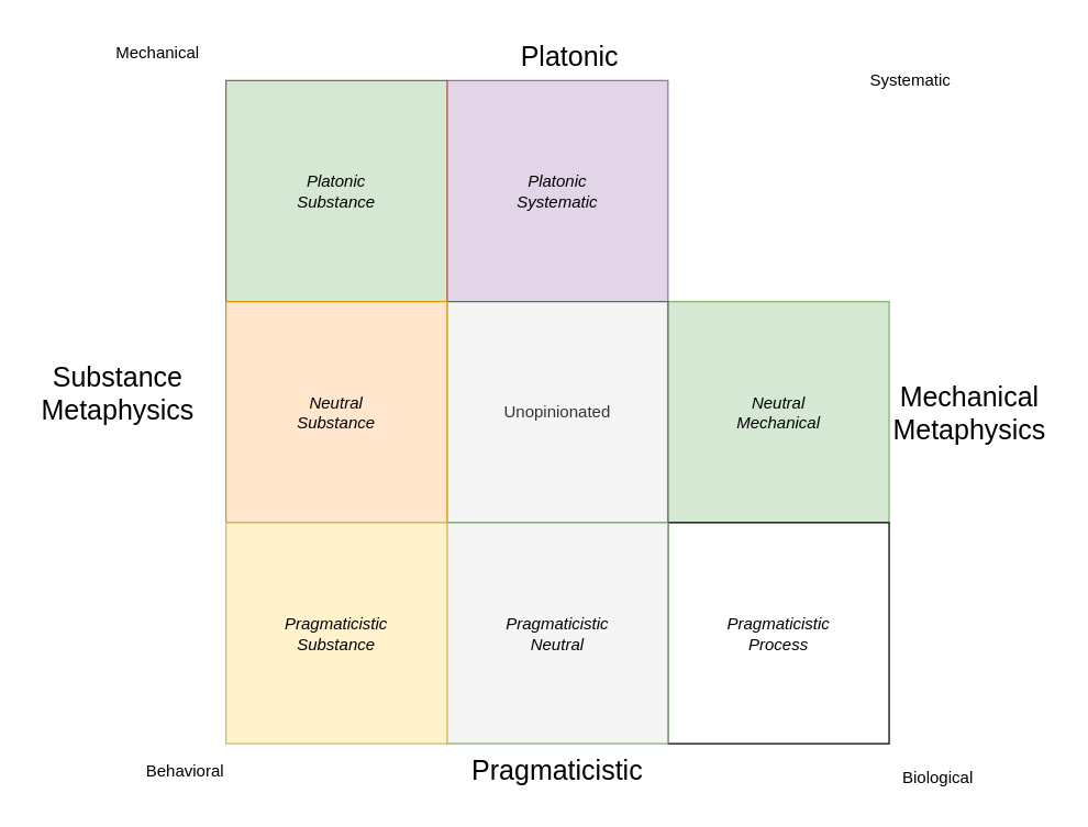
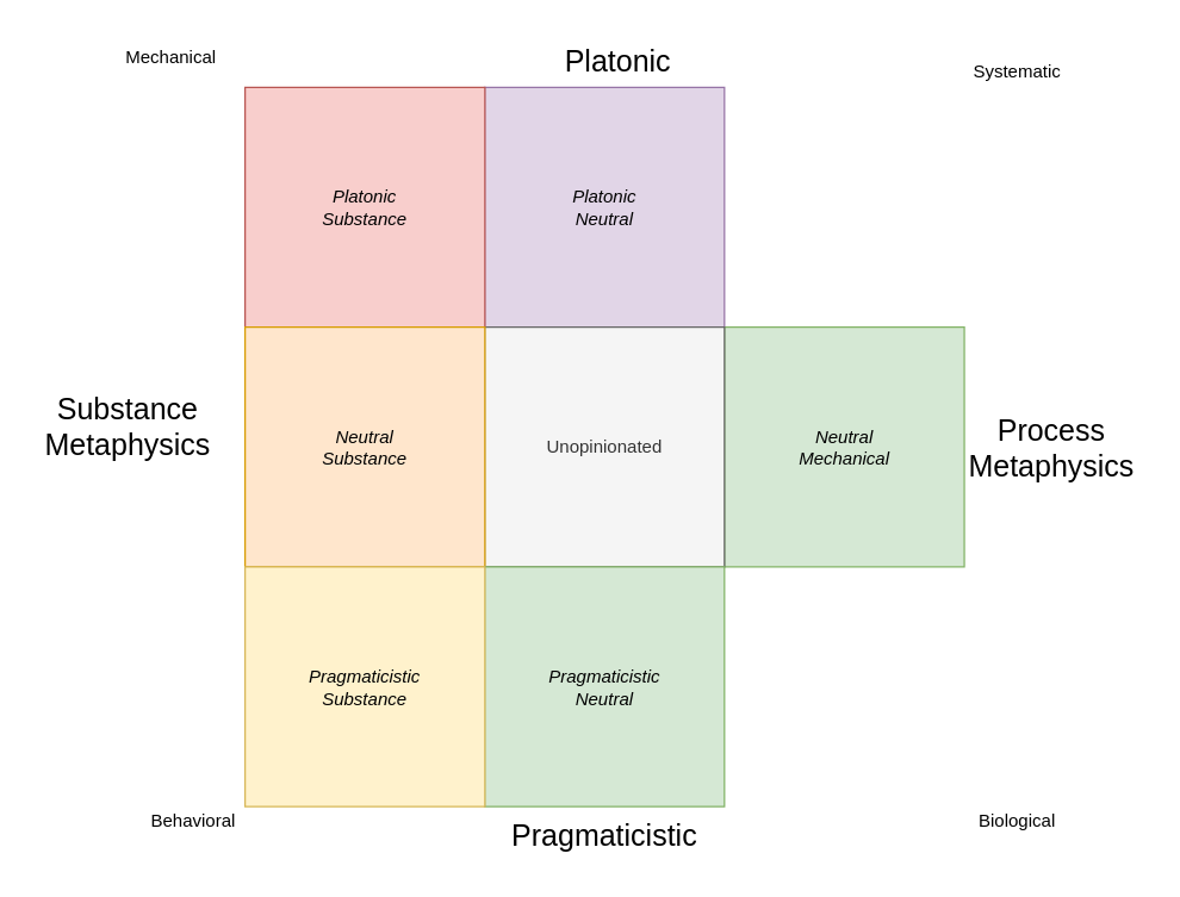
- <mxCell id="15" value="Systematic" style="text;html=1;align=center;verticalAlign=middle;resizable=0;points=[];autosize=1;" parent="1" vertex="1"><mxGeometry x="626.75" y="48" width="70" height="20" as="geometry" /></mxCell>
+ <mxCell id="15" value="Systematic" style="text;html=1;align=center;verticalAlign=middle;resizable=0;points=[];autosize=1;" parent="1" vertex="1"><mxGeometry x="646.75" y="38" width="70" height="20" as="geometry" /></mxCell>
- <mxCell id="3" value="Platonic&lt;br&gt;Substance" style="whiteSpace=wrap;html=1;aspect=fixed;fillColor=#d5e8d4;strokeColor=#b85450;fontStyle=2;" parent="1" vertex="1"><mxGeometry x="164" y="58" width="161" height="161" as="geometry" /></mxCell>
+ <mxCell id="3" value="Platonic&lt;br&gt;Substance" style="whiteSpace=wrap;html=1;aspect=fixed;fillColor=#f8cecc;strokeColor=#b85450;fontStyle=2" parent="1" vertex="1"><mxGeometry x="164" y="58" width="161" height="161" as="geometry" /></mxCell>
- <mxCell id="2" value="Platonic&lt;br&gt;Systematic" style="whiteSpace=wrap;html=1;aspect=fixed;fillColor=#e1d5e7;strokeColor=#9673a6;labelPosition=center;verticalLabelPosition=middle;align=center;verticalAlign=middle;fontStyle=2" parent="1" vertex="1"><mxGeometry x="324.75" y="58" width="161" height="161" as="geometry" /></mxCell>
+ <mxCell id="2" value="Platonic&lt;br&gt;Neutral" style="whiteSpace=wrap;html=1;aspect=fixed;fillColor=#e1d5e7;strokeColor=#9673a6;labelPosition=center;verticalLabelPosition=middle;align=center;verticalAlign=middle;fontStyle=2" parent="1" vertex="1"><mxGeometry x="324.75" y="58" width="161" height="161" as="geometry" /></mxCell>
- <mxCell id="12" value="Mechanical&lt;br&gt;Metaphysics" style="text;html=1;align=center;verticalAlign=middle;resizable=0;points=[];autosize=1;fontSize=20;" parent="1" vertex="1"><mxGeometry x="640" y="270" width="130" height="60" as="geometry" /></mxCell>
+ <mxCell id="12" value="Process&lt;br&gt;Metaphysics" style="text;html=1;align=center;verticalAlign=middle;resizable=0;points=[];autosize=1;fontSize=20;" parent="1" vertex="1"><mxGeometry x="640" y="270" width="130" height="60" as="geometry" /></mxCell>
- <mxCell id="8" value="Pragmaticistic&lt;br&gt;Neutral" style="whiteSpace=wrap;html=1;aspect=fixed;fillColor=#f5f5f5;strokeColor=#82b366;fontStyle=2;" parent="1" vertex="1"><mxGeometry x="324.75" y="380" width="161" height="161" as="geometry" /></mxCell>
+ <mxCell id="8" value="Pragmaticistic&lt;br&gt;Neutral" style="whiteSpace=wrap;html=1;aspect=fixed;fillColor=#d5e8d4;strokeColor=#82b366;fontStyle=2" parent="1" vertex="1"><mxGeometry x="324.75" y="380" width="161" height="161" as="geometry" /></mxCell>
- <mxCell id="7" value="Pragmaticistic&lt;br&gt;Process" style="whiteSpace=wrap;html=1;aspect=fixed;fontStyle=2" parent="1" vertex="1"><mxGeometry x="485.75" y="380" width="161" height="161" as="geometry" /></mxCell>
- <mxCell id="17" value="Behavioral" style="text;html=1;align=center;verticalAlign=middle;resizable=0;points=[];autosize=1;" parent="1" vertex="1"><mxGeometry x="99" y="551" width="70" height="20" as="geometry" /></mxCell>
+ <mxCell id="17" value="Behavioral" style="text;html=1;align=center;verticalAlign=middle;resizable=0;points=[];autosize=1;" parent="1" vertex="1"><mxGeometry x="94" y="541" width="70" height="20" as="geometry" /></mxCell>
- <mxCell id="16" value="Biological" style="text;html=1;align=center;verticalAlign=middle;resizable=0;points=[];autosize=1;" parent="1" vertex="1"><mxGeometry x="646.75" y="556" width="70" height="20" as="geometry" /></mxCell>
+ <mxCell id="16" value="Biological" style="text;html=1;align=center;verticalAlign=middle;resizable=0;points=[];autosize=1;" parent="1" vertex="1"><mxGeometry x="646.75" y="541" width="70" height="20" as="geometry" /></mxCell>
